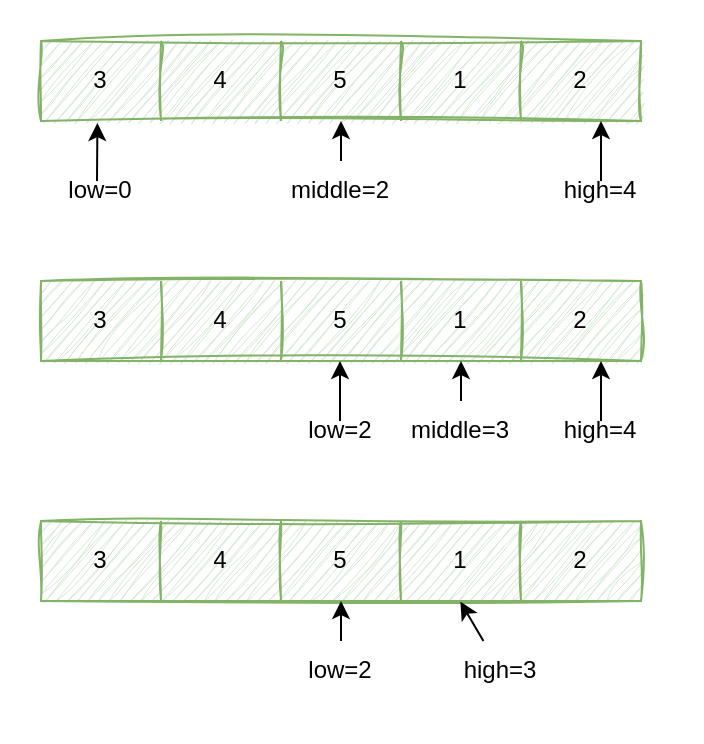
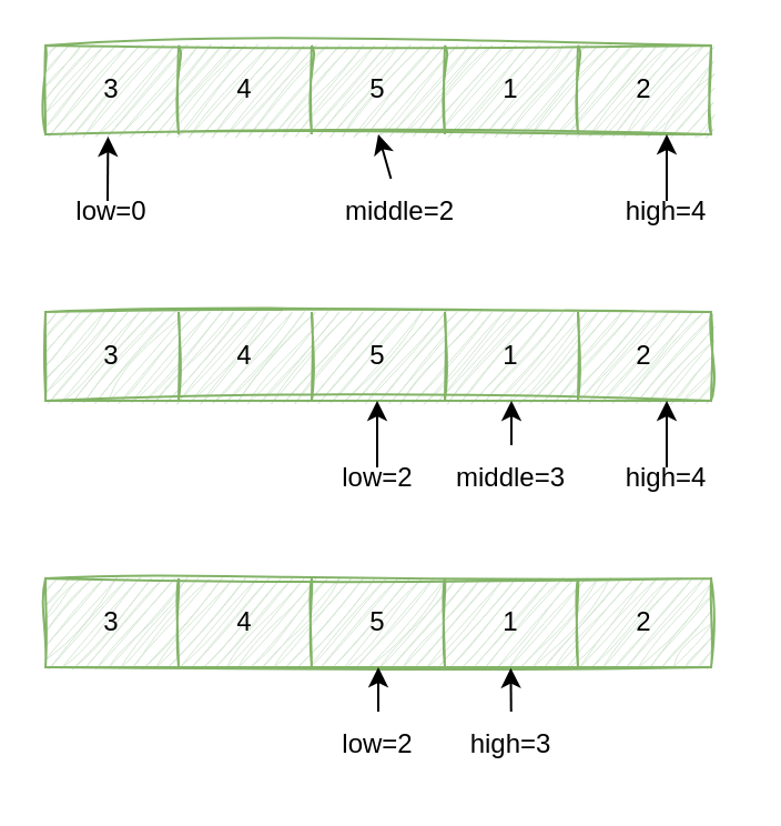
- <mxCell id="13" value="middle=2" style="text;html=1;align=center;verticalAlign=middle;whiteSpace=wrap;rounded=0;" vertex="1" parent="1"><mxGeometry x="140" y="80" width="60" height="30" as="geometry" /></mxCell>
+ <mxCell id="13" value="middle=2" style="text;html=1;align=center;verticalAlign=middle;whiteSpace=wrap;rounded=0;" vertex="1" parent="1"><mxGeometry x="150" y="80" width="60" height="30" as="geometry" /></mxCell>
- <mxCell id="36" value="high=3" style="text;html=1;align=center;verticalAlign=middle;whiteSpace=wrap;rounded=0;" vertex="1" parent="1"><mxGeometry x="220" y="320" width="60" height="30" as="geometry" /></mxCell>
+ <mxCell id="36" value="high=3" style="text;html=1;align=center;verticalAlign=middle;whiteSpace=wrap;rounded=0;" vertex="1" parent="1"><mxGeometry x="200" y="320" width="60" height="30" as="geometry" /></mxCell>
